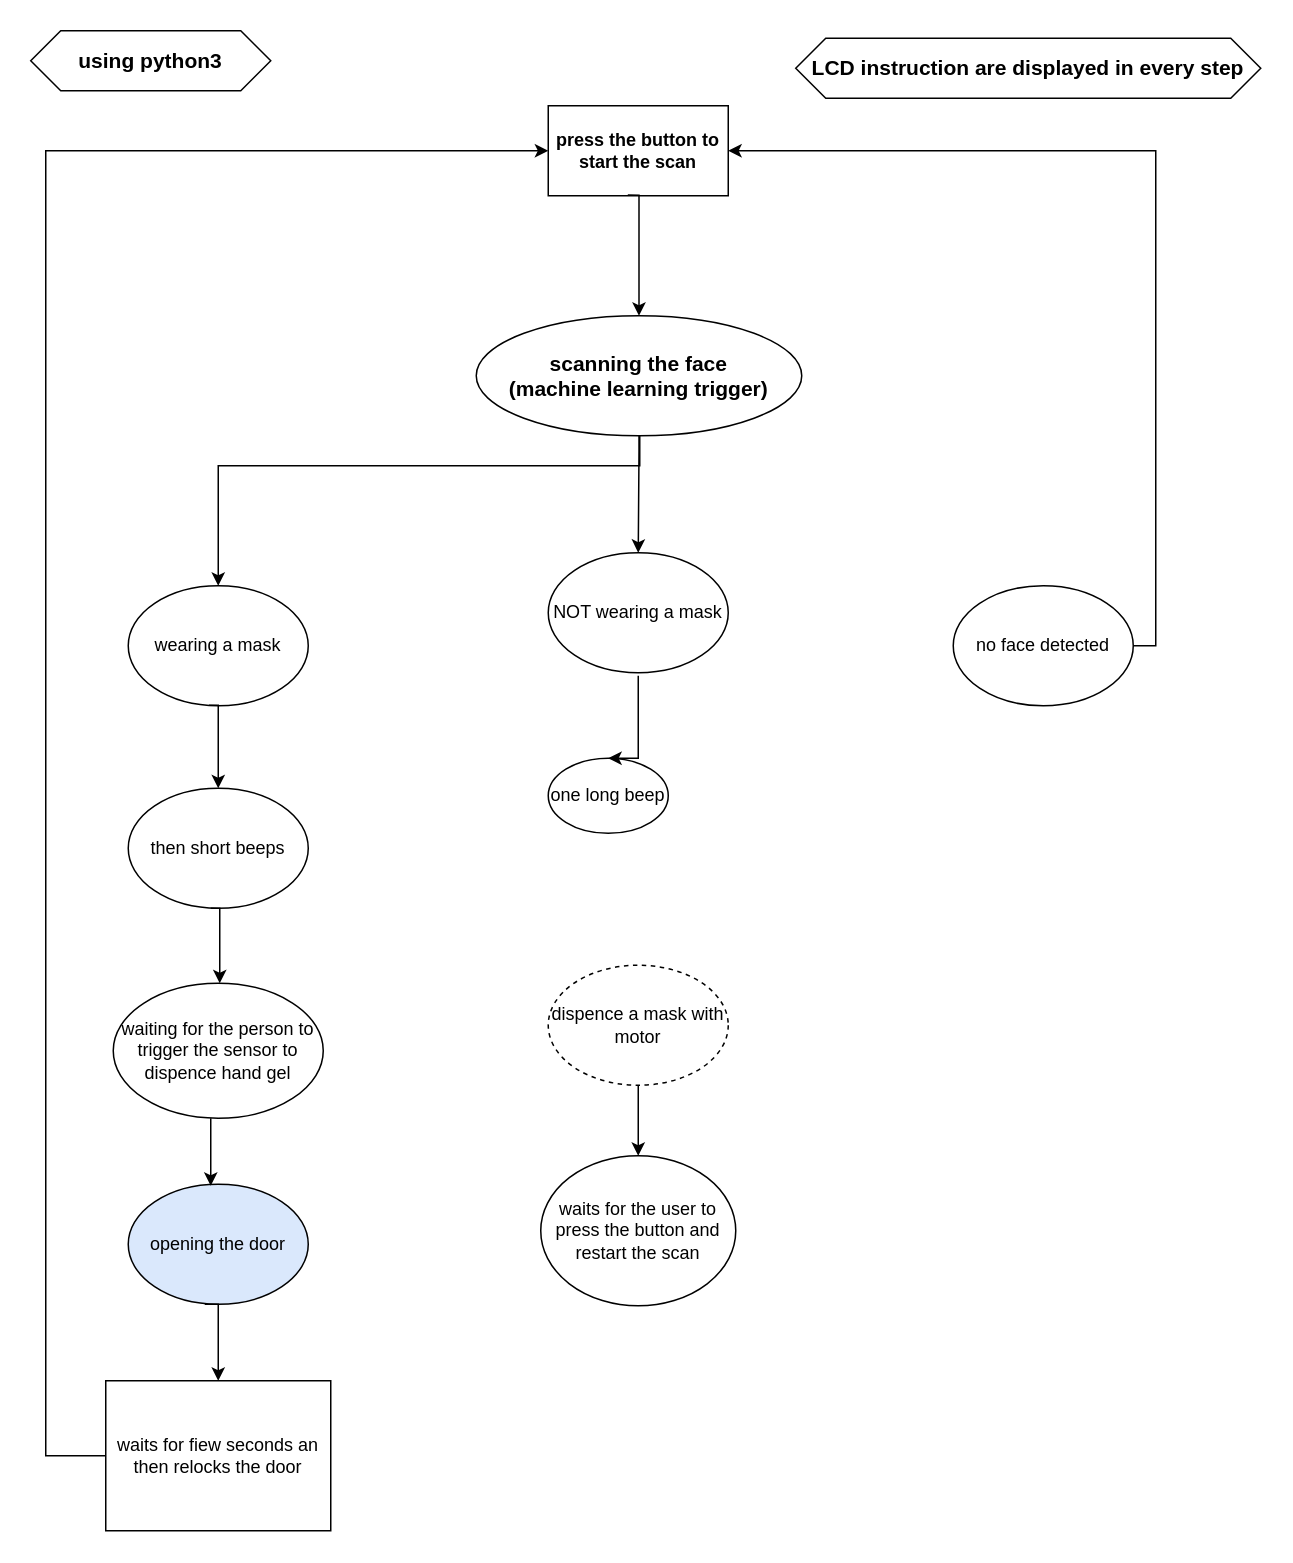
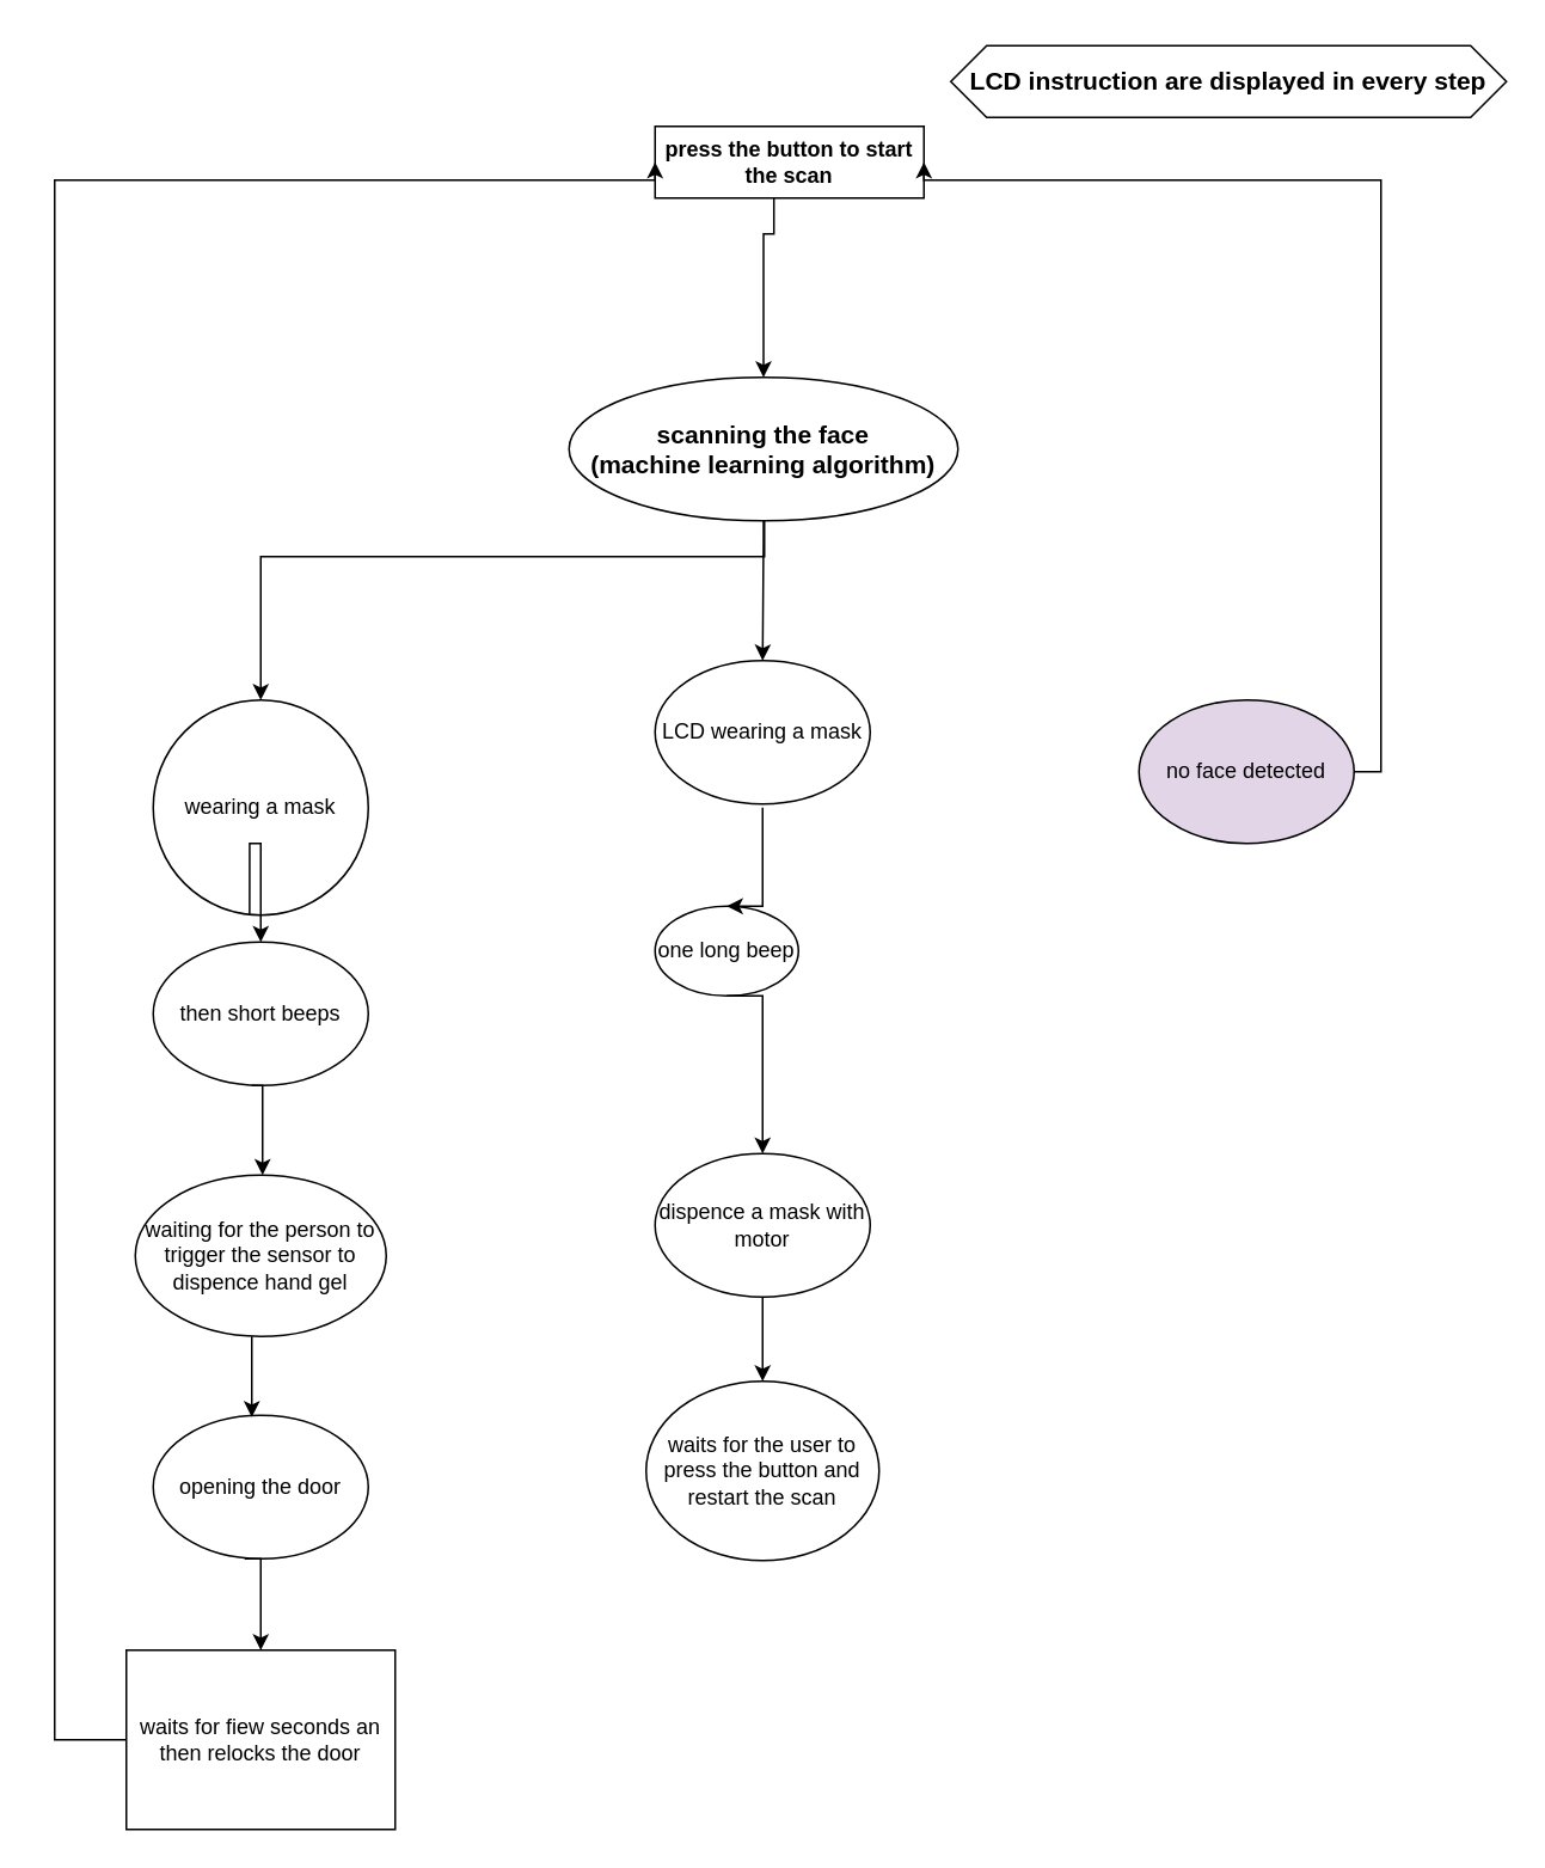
- <mxCell id="27" value="&lt;span style=&quot;font-size: 14px&quot;&gt;&lt;b&gt;using python3&lt;/b&gt;&lt;/span&gt;" style="shape=hexagon;perimeter=hexagonPerimeter2;whiteSpace=wrap;html=1;fixedSize=1;" vertex="1" parent="1"><mxGeometry x="20" y="20" width="160" height="40" as="geometry" /></mxCell>
- <mxCell id="2" value="&lt;b&gt;press the button to start the scan&lt;/b&gt;" style="rounded=0;whiteSpace=wrap;html=1;" vertex="1" parent="1"><mxGeometry x="365" y="70" width="120" height="60" as="geometry" /></mxCell>
+ <mxCell id="2" value="&lt;b&gt;press the button to start the scan&lt;/b&gt;" style="rounded=0;whiteSpace=wrap;html=1;" vertex="1" parent="1"><mxGeometry x="365" y="70" width="150" height="40" as="geometry" /></mxCell>
- <mxCell id="3" value="&lt;font style=&quot;font-size: 14px&quot;&gt;&lt;b&gt;scanning the face&lt;br&gt;(machine learning trigger)&lt;/b&gt;&lt;/font&gt;" style="ellipse;whiteSpace=wrap;html=1;" vertex="1" parent="1"><mxGeometry x="317" y="210" width="217" height="80" as="geometry" /></mxCell>
+ <mxCell id="3" value="&lt;font style=&quot;font-size: 14px&quot;&gt;&lt;b&gt;scanning the face&lt;br&gt;(machine learning algorithm)&lt;/b&gt;&lt;/font&gt;" style="ellipse;whiteSpace=wrap;html=1;" vertex="1" parent="1"><mxGeometry x="317" y="210" width="217" height="80" as="geometry" /></mxCell>
- <mxCell id="5" value="NOT wearing a mask" style="ellipse;whiteSpace=wrap;html=1;" vertex="1" parent="1"><mxGeometry x="365" y="368" width="120" height="80" as="geometry" /></mxCell>
+ <mxCell id="5" value="LCD wearing a mask" style="ellipse;whiteSpace=wrap;html=1;" vertex="1" parent="1"><mxGeometry x="365" y="368" width="120" height="80" as="geometry" /></mxCell>
- <mxCell id="4" value="wearing a mask" style="ellipse;whiteSpace=wrap;html=1;" vertex="1" parent="1"><mxGeometry x="85" y="390" width="120" height="80" as="geometry" /></mxCell>
+ <mxCell id="4" value="wearing a mask" style="ellipse;whiteSpace=wrap;html=1;" vertex="1" parent="1"><mxGeometry x="85" y="390" width="120" height="120" as="geometry" /></mxCell>
- <mxCell id="6" value="no face detected" style="ellipse;whiteSpace=wrap;html=1;" vertex="1" parent="1"><mxGeometry x="635" y="390" width="120" height="80" as="geometry" /></mxCell>
+ <mxCell id="6" value="no face detected" style="ellipse;whiteSpace=wrap;html=1;fillColor=#e1d5e7;" vertex="1" parent="1"><mxGeometry x="635" y="390" width="120" height="80" as="geometry" /></mxCell>
+ <mxCell id="24" value="" style="endArrow=classic;html=1;rounded=0;edgeStyle=orthogonalEdgeStyle;entryX=0.5;entryY=0;entryDx=0;entryDy=0;exitX=0.5;exitY=1;exitDx=0;exitDy=0;" edge="1" parent="1" source="13" target="14"><mxGeometry width="50" height="50" relative="1" as="geometry"><mxPoint x="435" y="460" as="sourcePoint" /><mxPoint x="435" y="515" as="targetPoint" /><Array as="points"><mxPoint x="425" y="610" /><mxPoint x="425" y="610" /></Array></mxGeometry></mxCell>
- <mxCell id="14" value="dispence a mask with motor" style="ellipse;whiteSpace=wrap;html=1;dashed=1;" vertex="1" parent="1"><mxGeometry x="365" y="643" width="120" height="80" as="geometry" /></mxCell>
+ <mxCell id="14" value="dispence a mask with motor" style="ellipse;whiteSpace=wrap;html=1;" vertex="1" parent="1"><mxGeometry x="365" y="643" width="120" height="80" as="geometry" /></mxCell>
- <mxCell id="9" value="opening the door" style="ellipse;whiteSpace=wrap;html=1;fillColor=#dae8fc;" vertex="1" parent="1"><mxGeometry x="85" y="789" width="120" height="80" as="geometry" /></mxCell>
+ <mxCell id="9" value="opening the door" style="ellipse;whiteSpace=wrap;html=1;" vertex="1" parent="1"><mxGeometry x="85" y="789" width="120" height="80" as="geometry" /></mxCell>
